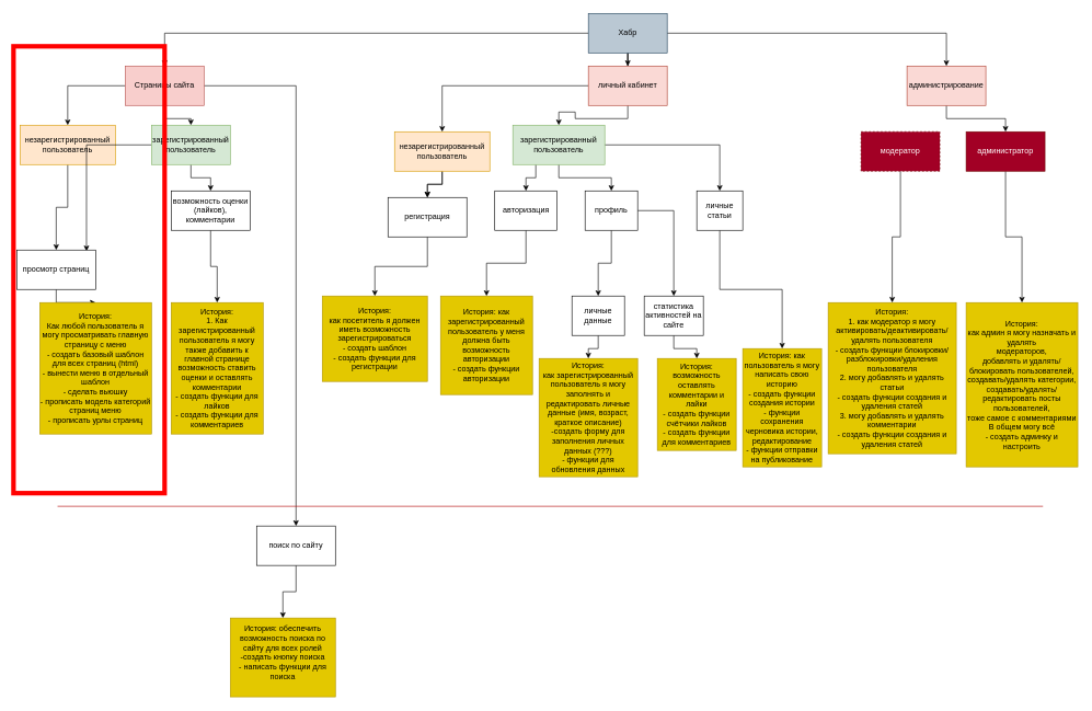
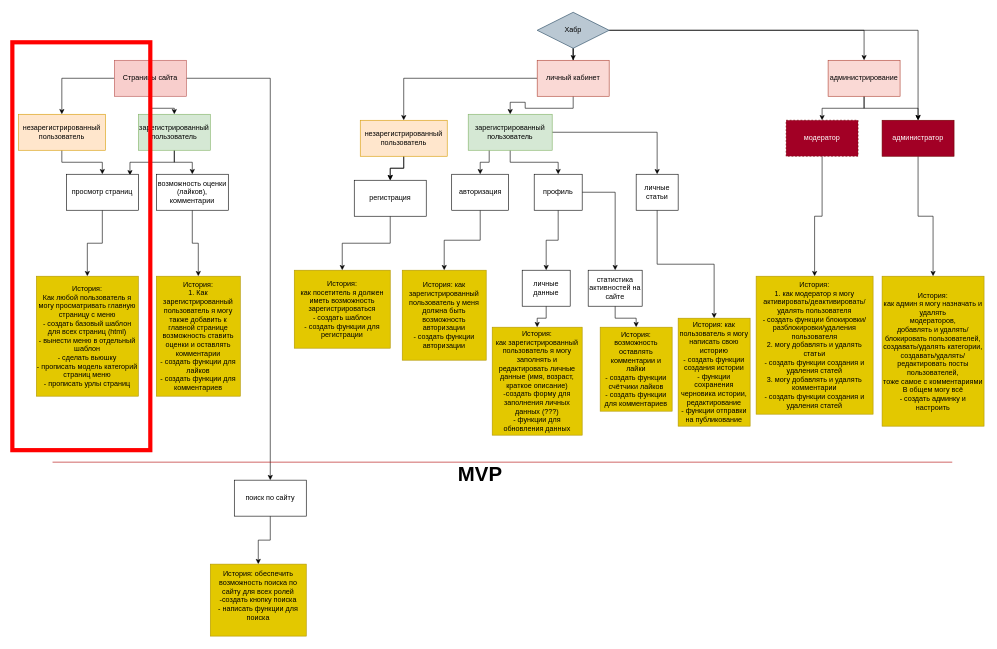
- <mxCell id="3" style="edgeStyle=orthogonalEdgeStyle;rounded=0;orthogonalLoop=1;jettySize=auto;html=1;" parent="1" source="5" target="9" edge="1"><mxGeometry relative="1" as="geometry" /></mxCell>
+ <mxCell id="3" style="edgeStyle=orthogonalEdgeStyle;rounded=0;orthogonalLoop=1;jettySize=auto;html=1;" parent="1" source="5" target="27" edge="1"><mxGeometry relative="1" as="geometry" /></mxCell>
- <mxCell id="5" value="Хабр" style="rounded=0;whiteSpace=wrap;html=1;fillColor=#bac8d3;strokeColor=#23445d;" parent="1" vertex="1"><mxGeometry x="895" y="20" width="120" height="60" as="geometry" /></mxCell>
+ <mxCell id="5" value="Хабр" style="rhombus;whiteSpace=wrap;html=1;fillColor=#bac8d3;strokeColor=#23445d;" parent="1" vertex="1"><mxGeometry x="895" y="20" width="120" height="60" as="geometry" /></mxCell>
+ <mxCell id="14" style="edgeStyle=orthogonalEdgeStyle;rounded=0;orthogonalLoop=1;jettySize=auto;html=1;" parent="1" source="16" target="25" edge="1"><mxGeometry relative="1" as="geometry"><mxPoint x="1310" y="180" as="targetPoint" /></mxGeometry></mxCell>
- <mxCell id="34" value="просмотр страниц" style="whiteSpace=wrap;html=1;rounded=0;" parent="1" vertex="1"><mxGeometry x="25" y="380" width="120" height="60" as="geometry" /></mxCell>
+ <mxCell id="34" value="просмотр страниц" style="whiteSpace=wrap;html=1;rounded=0;" parent="1" vertex="1"><mxGeometry x="110" y="290" width="120" height="60" as="geometry" /></mxCell>
+ <mxCell id="62" value="&lt;b&gt;&lt;font style=&quot;font-size: 34px&quot;&gt;MVP&lt;/font&gt;&lt;/b&gt;" style="text;html=1;strokeColor=none;fillColor=none;align=center;verticalAlign=middle;whiteSpace=wrap;rounded=0;strokeWidth=7;" vertex="1" parent="1"><mxGeometry x="780" y="780" width="40" height="20" as="geometry" /></mxCell>
